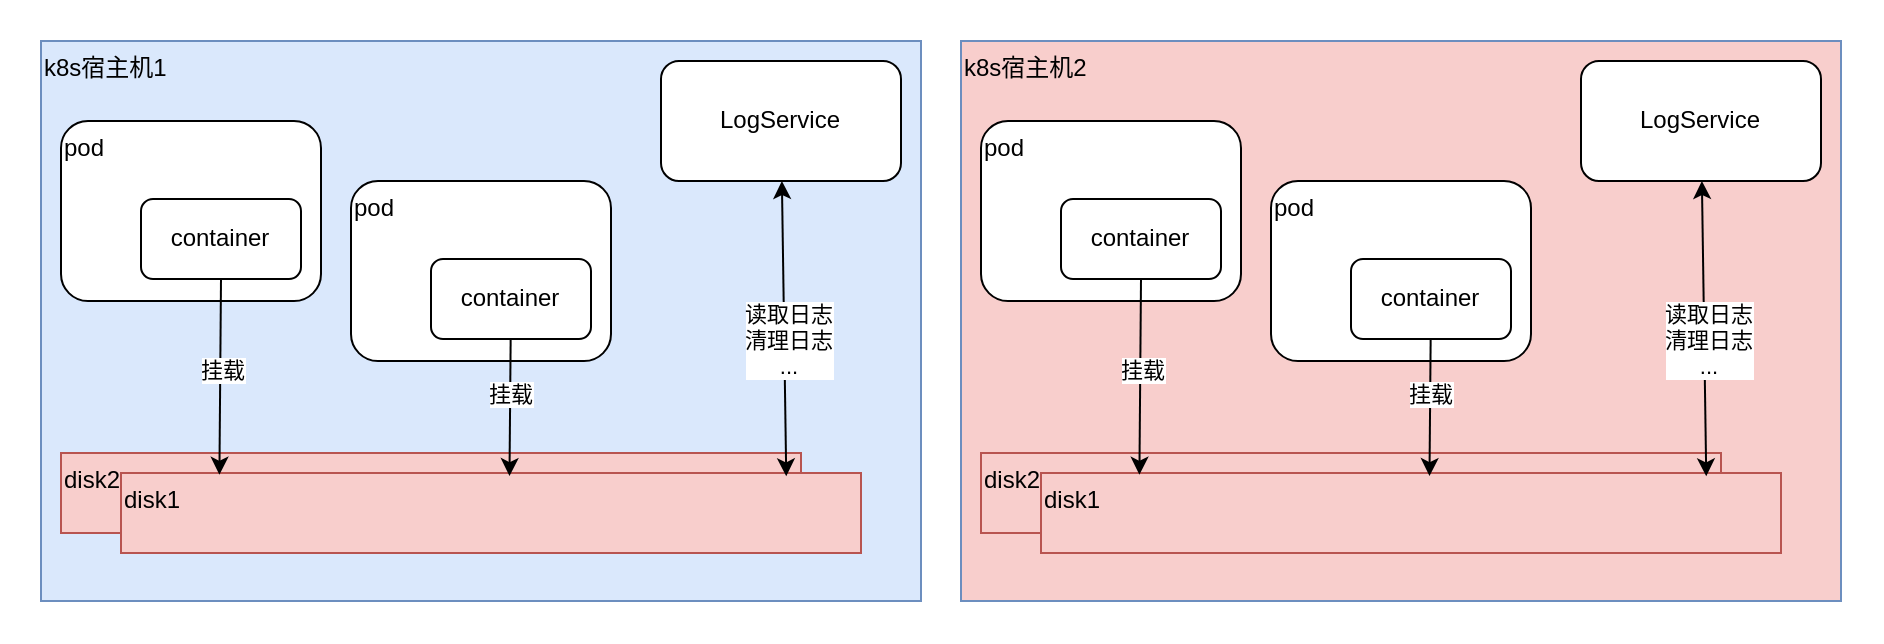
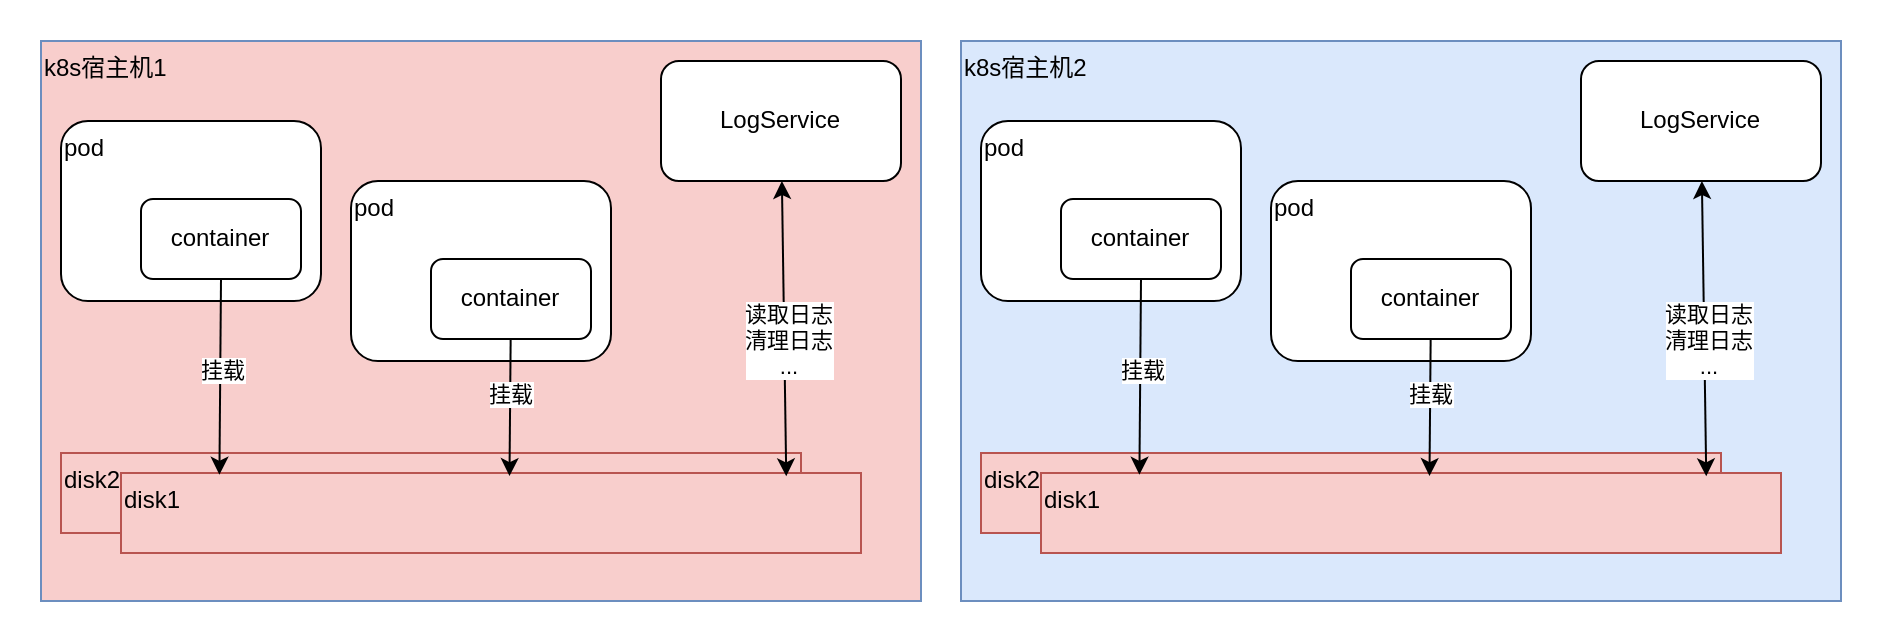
- <mxCell id="2" value="k8s宿主机1" style="whiteSpace=wrap;html=1;align=left;verticalAlign=top;fillColor=#dae8fc;strokeColor=#6c8ebf;" vertex="1" parent="1"><mxGeometry x="20" y="20" width="440" height="280" as="geometry" /></mxCell>
+ <mxCell id="2" value="k8s宿主机1" style="whiteSpace=wrap;html=1;align=left;verticalAlign=top;fillColor=#f8cecc;strokeColor=#6c8ebf;" vertex="1" parent="1"><mxGeometry x="20" y="20" width="440" height="280" as="geometry" /></mxCell>
- <mxCell id="16" value="k8s宿主机2" style="whiteSpace=wrap;html=1;align=left;verticalAlign=top;fillColor=#f8cecc;strokeColor=#6c8ebf;" vertex="1" parent="1"><mxGeometry x="480" y="20" width="440" height="280" as="geometry" /></mxCell>
+ <mxCell id="16" value="k8s宿主机2" style="whiteSpace=wrap;html=1;align=left;verticalAlign=top;fillColor=#dae8fc;strokeColor=#6c8ebf;" vertex="1" parent="1"><mxGeometry x="480" y="20" width="440" height="280" as="geometry" /></mxCell>
